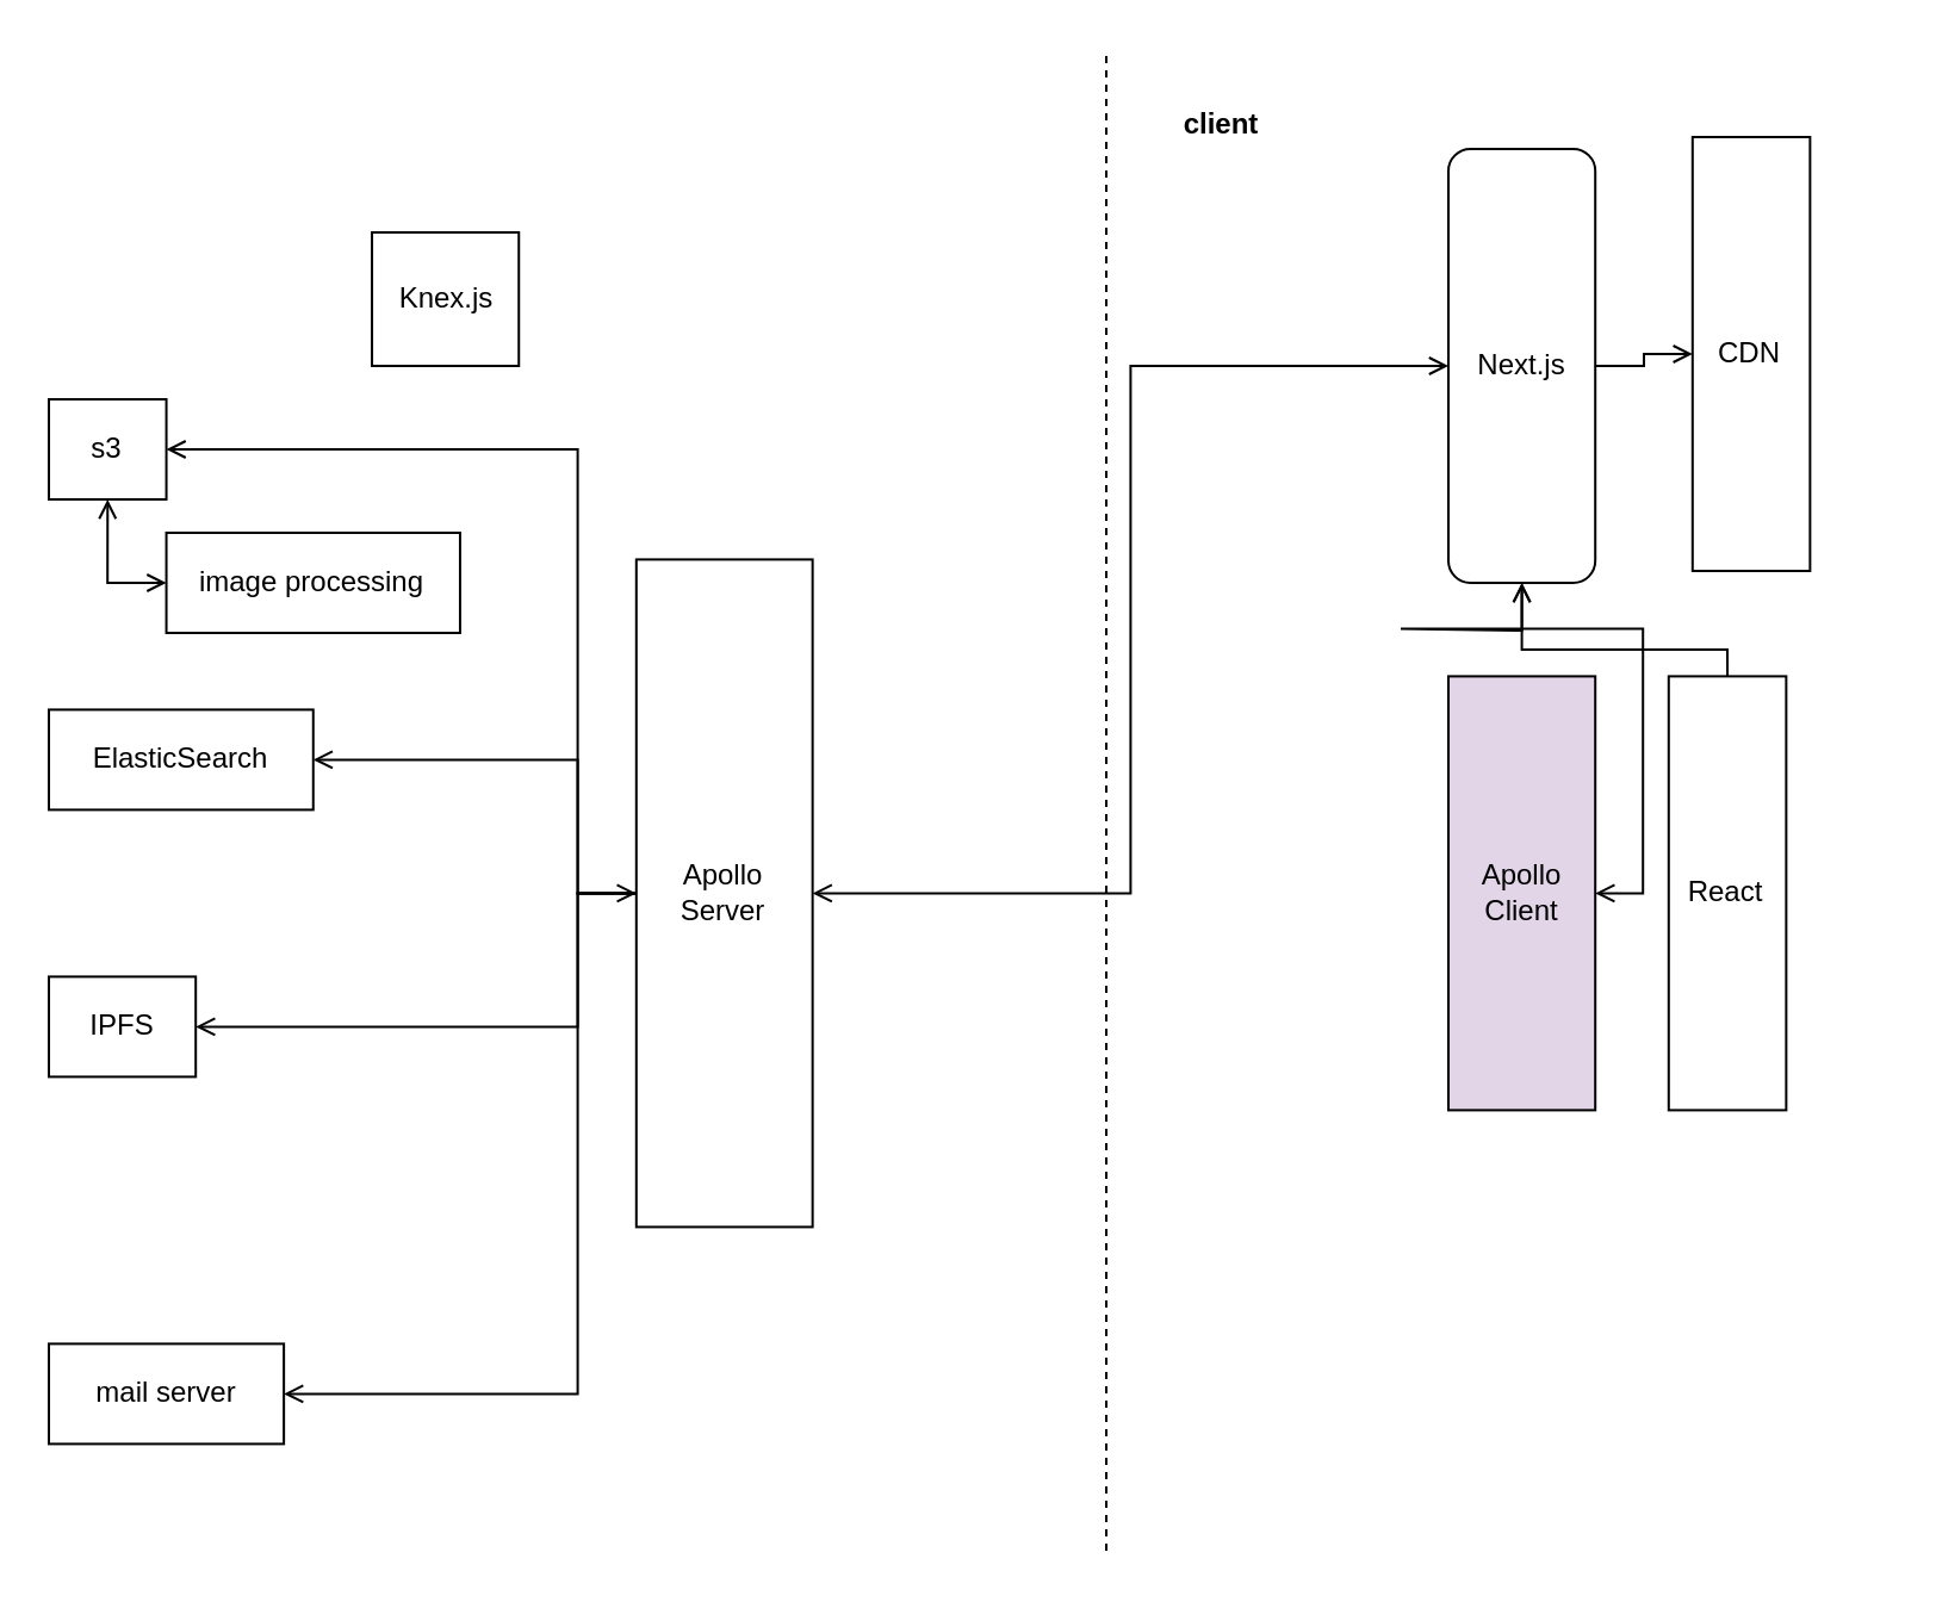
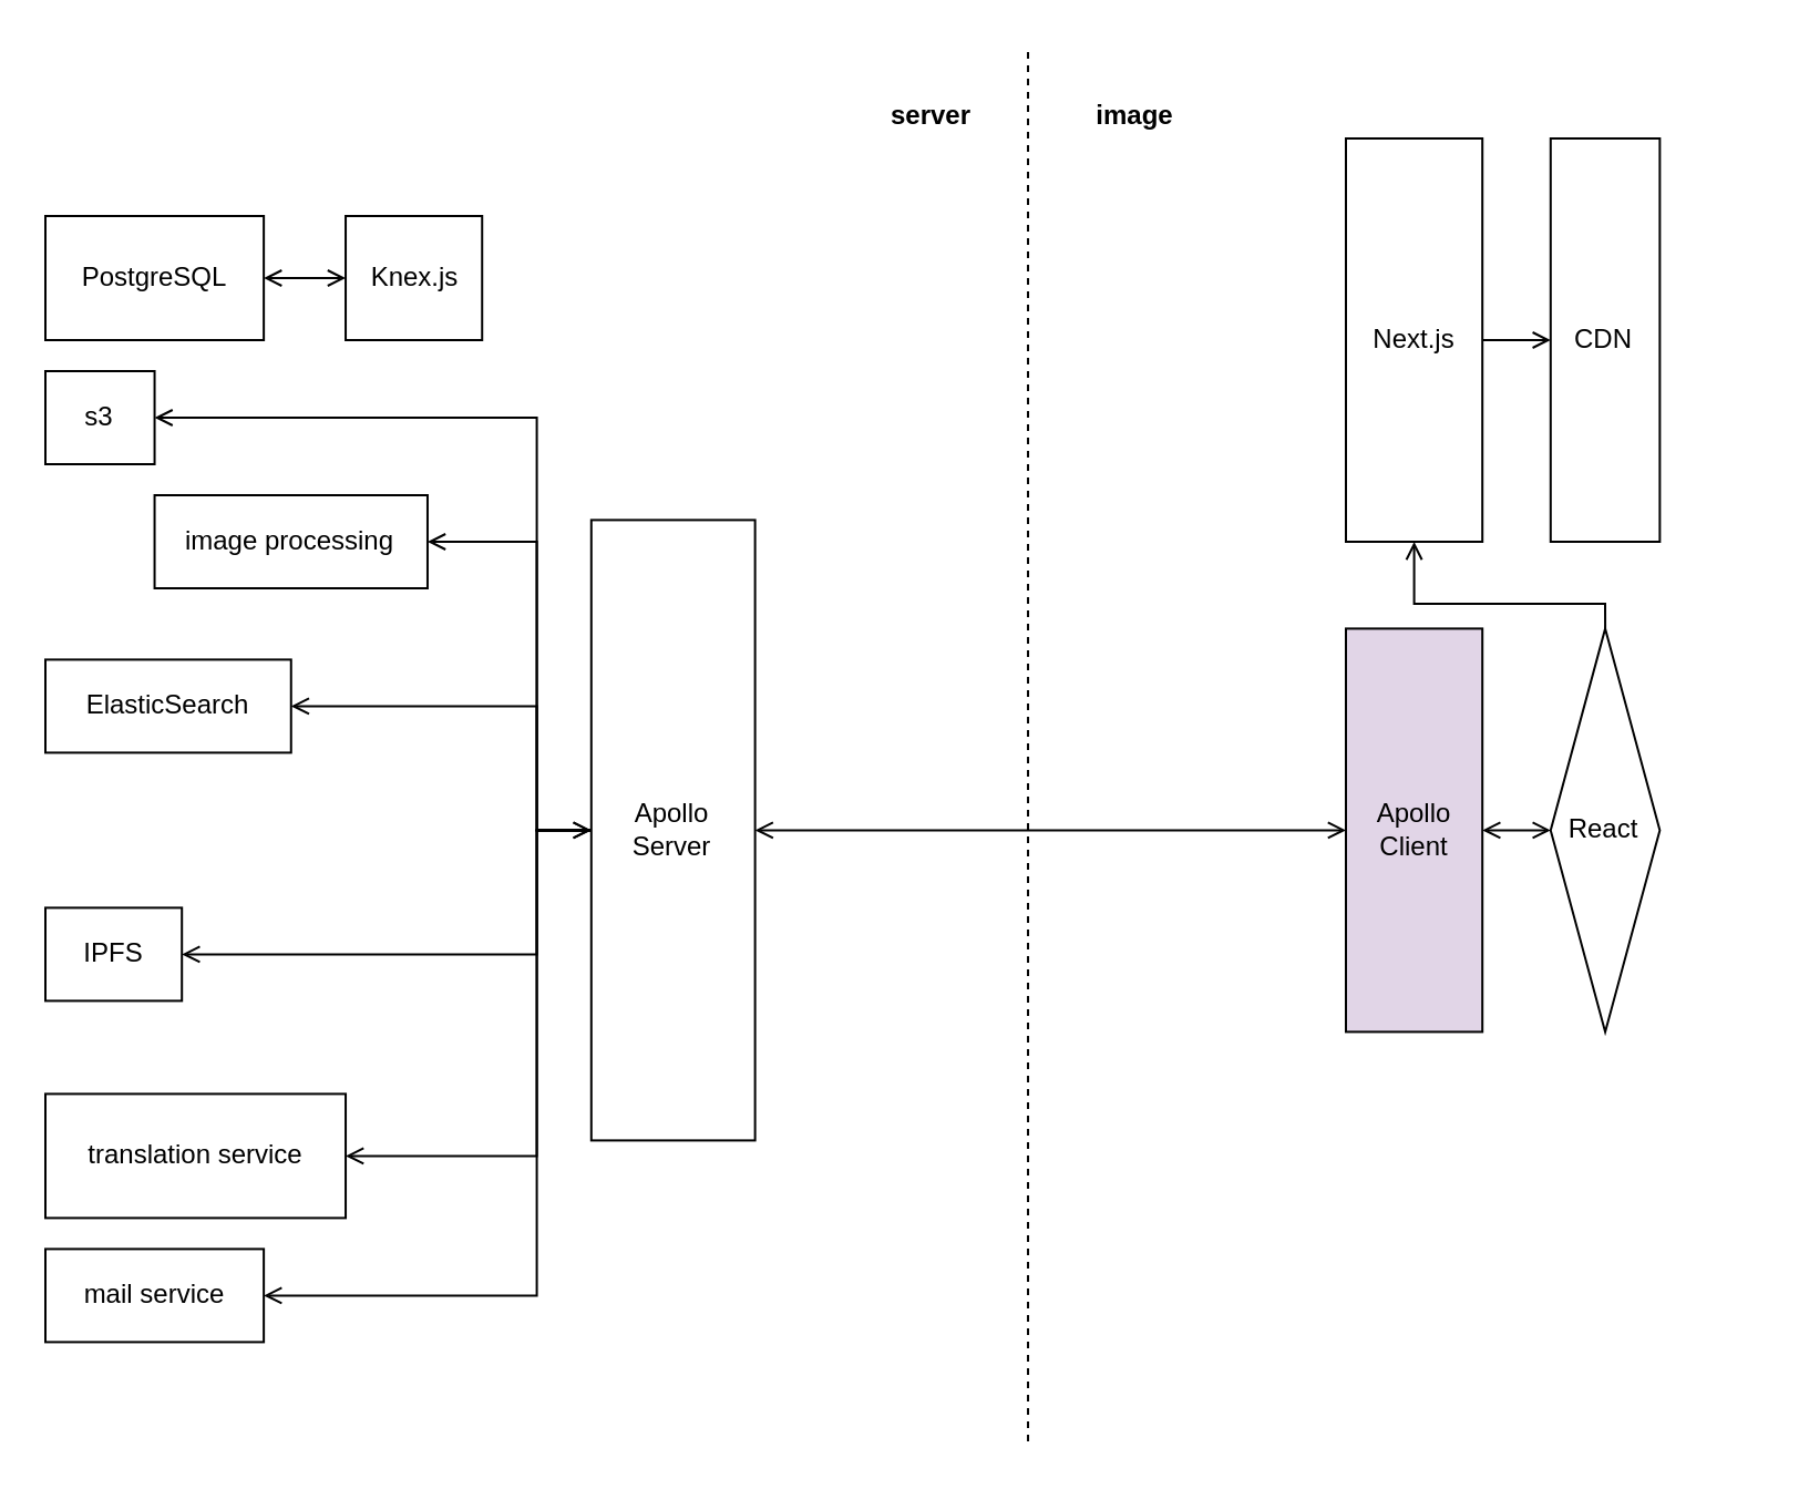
+ <mxCell id="29" value="server" style="text;html=1;strokeColor=none;fillColor=none;align=center;verticalAlign=middle;whiteSpace=wrap;rounded=0;fontStyle=1" vertex="1" parent="2"><mxGeometry x="380" y="22" width="40" height="20" as="geometry" /></mxCell>
- <mxCell id="30" value="client" style="text;html=1;strokeColor=none;fillColor=none;align=center;verticalAlign=middle;whiteSpace=wrap;rounded=0;fontStyle=1" vertex="1" parent="2"><mxGeometry x="472" y="22" width="40" height="20" as="geometry" /></mxCell>
+ <mxCell id="30" value="image" style="text;html=1;strokeColor=none;fillColor=none;align=center;verticalAlign=middle;whiteSpace=wrap;rounded=0;fontStyle=1" vertex="1" parent="2"><mxGeometry x="472" y="22" width="40" height="20" as="geometry" /></mxCell>
+ <mxCell id="15" value="PostgreSQL" style="rounded=0;whiteSpace=wrap;html=1;" vertex="1" parent="2"><mxGeometry y="77" width="98.56" height="56" as="geometry" /></mxCell>
+ <mxCell id="19" style="edgeStyle=orthogonalEdgeStyle;rounded=0;orthogonalLoop=1;jettySize=auto;html=1;exitX=1;exitY=0.5;exitDx=0;exitDy=0;entryX=0;entryY=0.5;entryDx=0;entryDy=0;startArrow=open;startFill=0;endArrow=open;endFill=0;" edge="1" parent="2" source="15" target="18"><mxGeometry relative="1" as="geometry" /></mxCell>
- <mxCell id="26" value="CDN" style="rounded=0;whiteSpace=wrap;html=1;" vertex="1" parent="2"><mxGeometry x="689.4" y="37" width="49.28" height="182" as="geometry" /></mxCell>
+ <mxCell id="26" value="CDN" style="rounded=0;whiteSpace=wrap;html=1;" vertex="1" parent="2"><mxGeometry x="679.4" y="42" width="49.28" height="182" as="geometry" /></mxCell>
- <mxCell id="22" value="Next.js" style="whiteSpace=wrap;html=1;rounded=1;" vertex="1" parent="2"><mxGeometry x="587.0" y="42" width="61.6" height="182" as="geometry" /></mxCell>
+ <mxCell id="22" value="Next.js" style="rounded=0;whiteSpace=wrap;html=1;" vertex="1" parent="2"><mxGeometry x="587.0" y="42" width="61.6" height="182" as="geometry" /></mxCell>
- <mxCell id="21" style="edgeStyle=orthogonalEdgeStyle;rounded=0;orthogonalLoop=1;jettySize=auto;html=1;startArrow=open;startFill=0;endArrow=open;endFill=0;" edge="1" parent="2" source="3" target="22"><mxGeometry relative="1" as="geometry" /></mxCell>
+ <mxCell id="21" style="edgeStyle=orthogonalEdgeStyle;rounded=0;orthogonalLoop=1;jettySize=auto;html=1;entryX=0;entryY=0.5;entryDx=0;entryDy=0;startArrow=open;startFill=0;endArrow=open;endFill=0;" edge="1" parent="2" source="3" target="20"><mxGeometry relative="1" as="geometry" /></mxCell>
- <mxCell id="12" style="edgeStyle=orthogonalEdgeStyle;rounded=0;orthogonalLoop=1;jettySize=auto;html=1;exitX=0.5;exitY=1;exitDx=0;exitDy=0;entryX=0;entryY=0.5;entryDx=0;entryDy=0;startArrow=open;startFill=0;endArrow=open;endFill=0;" edge="1" parent="2" source="14" target="7"><mxGeometry relative="1" as="geometry"><Array as="points"><mxPoint x="24.64" y="224" /></Array></mxGeometry></mxCell>
+ <mxCell id="6" style="edgeStyle=orthogonalEdgeStyle;rounded=0;orthogonalLoop=1;jettySize=auto;html=1;exitX=1;exitY=0.5;exitDx=0;exitDy=0;entryX=0;entryY=0.5;entryDx=0;entryDy=0;startArrow=open;startFill=0;endArrow=open;endFill=0;" edge="1" parent="2" source="7" target="3"><mxGeometry relative="1" as="geometry"><Array as="points"><mxPoint x="221.76" y="224" /><mxPoint x="221.76" y="354.2" /></Array></mxGeometry></mxCell>
- <mxCell id="25" style="edgeStyle=orthogonalEdgeStyle;rounded=0;orthogonalLoop=1;jettySize=auto;html=1;exitX=1;exitY=0.5;exitDx=0;exitDy=0;startArrow=open;startFill=0;endArrow=open;endFill=0;" edge="1" parent="2" source="20" target="22"><mxGeometry relative="1" as="geometry" /></mxCell>
+ <mxCell id="25" style="edgeStyle=orthogonalEdgeStyle;rounded=0;orthogonalLoop=1;jettySize=auto;html=1;exitX=1;exitY=0.5;exitDx=0;exitDy=0;entryX=0;entryY=0.5;entryDx=0;entryDy=0;startArrow=open;startFill=0;endArrow=open;endFill=0;" edge="1" parent="2" source="20" target="24"><mxGeometry relative="1" as="geometry" /></mxCell>
- <mxCell id="24" value="React" style="rounded=0;whiteSpace=wrap;html=1;" vertex="1" parent="2"><mxGeometry x="679.4" y="263.2" width="49.28" height="182" as="geometry" /></mxCell>
+ <mxCell id="24" value="React" style="rhombus;whiteSpace=wrap;html=1;" vertex="1" parent="2"><mxGeometry x="679.4" y="263.2" width="49.28" height="182" as="geometry" /></mxCell>
+ <mxCell id="5" value="translation service" style="rounded=0;whiteSpace=wrap;html=1;" vertex="1" parent="2"><mxGeometry y="473.2" width="135.52" height="56" as="geometry" /></mxCell>
+ <mxCell id="4" style="edgeStyle=orthogonalEdgeStyle;rounded=0;orthogonalLoop=1;jettySize=auto;html=1;entryX=0;entryY=0.5;entryDx=0;entryDy=0;startArrow=open;startFill=0;endArrow=none;endFill=0;" edge="1" parent="2" source="5" target="3"><mxGeometry relative="1" as="geometry"><Array as="points"><mxPoint x="221.76" y="501.2" /><mxPoint x="221.76" y="354.2" /></Array></mxGeometry></mxCell>
- <mxCell id="17" value="mail server" style="rounded=0;whiteSpace=wrap;html=1;" vertex="1" parent="2"><mxGeometry y="543.2" width="98.56" height="42" as="geometry" /></mxCell>
+ <mxCell id="17" value="mail service" style="rounded=0;whiteSpace=wrap;html=1;" vertex="1" parent="2"><mxGeometry y="543.2" width="98.56" height="42" as="geometry" /></mxCell>
